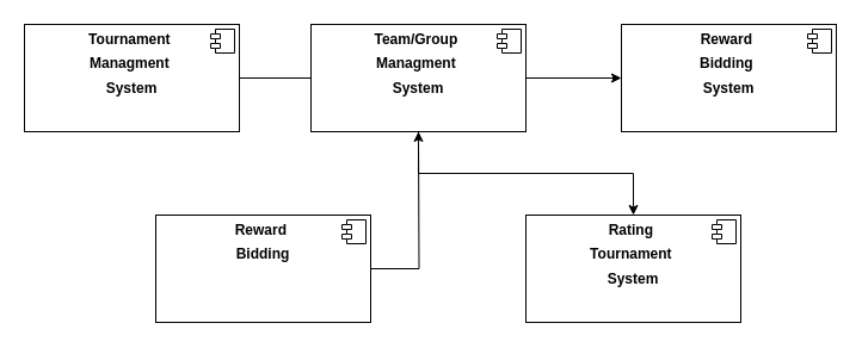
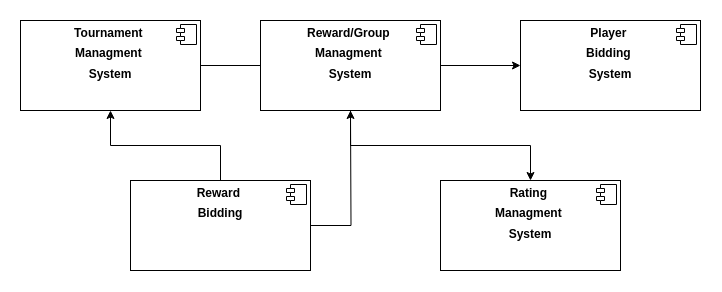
- <mxCell id="7" value="&lt;p style=&quot;margin: 0px ; margin-top: 6px ; text-align: center&quot;&gt;&lt;b&gt;Team/Group&amp;nbsp;&lt;/b&gt;&lt;/p&gt;&lt;p style=&quot;margin: 0px ; margin-top: 6px ; text-align: center&quot;&gt;&lt;b&gt;Managment&amp;nbsp;&lt;/b&gt;&lt;/p&gt;&lt;p style=&quot;margin: 0px ; margin-top: 6px ; text-align: center&quot;&gt;&lt;b&gt;System&lt;/b&gt;&lt;/p&gt;" style="align=left;overflow=fill;html=1;dropTarget=0;" vertex="1" parent="1"><mxGeometry x="260" y="20" width="180" height="90" as="geometry" /></mxCell>
+ <mxCell id="7" value="&lt;p style=&quot;margin: 0px ; margin-top: 6px ; text-align: center&quot;&gt;&lt;b&gt;Reward/Group&amp;nbsp;&lt;/b&gt;&lt;/p&gt;&lt;p style=&quot;margin: 0px ; margin-top: 6px ; text-align: center&quot;&gt;&lt;b&gt;Managment&amp;nbsp;&lt;/b&gt;&lt;/p&gt;&lt;p style=&quot;margin: 0px ; margin-top: 6px ; text-align: center&quot;&gt;&lt;b&gt;System&lt;/b&gt;&lt;/p&gt;" style="align=left;overflow=fill;html=1;dropTarget=0;" vertex="1" parent="1"><mxGeometry x="260" y="20" width="180" height="90" as="geometry" /></mxCell>
- <mxCell id="9" value="&lt;p style=&quot;margin: 0px ; margin-top: 6px ; text-align: center&quot;&gt;&lt;b&gt;Reward&amp;nbsp;&lt;/b&gt;&lt;/p&gt;&lt;p style=&quot;margin: 0px ; margin-top: 6px ; text-align: center&quot;&gt;&lt;b&gt;Bidding&amp;nbsp;&lt;/b&gt;&lt;/p&gt;&lt;p style=&quot;margin: 0px ; margin-top: 6px ; text-align: center&quot;&gt;&lt;b&gt;System&lt;/b&gt;&lt;/p&gt;" style="align=left;overflow=fill;html=1;dropTarget=0;" vertex="1" parent="1"><mxGeometry x="520" y="20" width="180" height="90" as="geometry" /></mxCell>
+ <mxCell id="9" value="&lt;p style=&quot;margin: 0px ; margin-top: 6px ; text-align: center&quot;&gt;&lt;b&gt;Player&amp;nbsp;&lt;/b&gt;&lt;/p&gt;&lt;p style=&quot;margin: 0px ; margin-top: 6px ; text-align: center&quot;&gt;&lt;b&gt;Bidding&amp;nbsp;&lt;/b&gt;&lt;/p&gt;&lt;p style=&quot;margin: 0px ; margin-top: 6px ; text-align: center&quot;&gt;&lt;b&gt;System&lt;/b&gt;&lt;/p&gt;" style="align=left;overflow=fill;html=1;dropTarget=0;" vertex="1" parent="1"><mxGeometry x="520" y="20" width="180" height="90" as="geometry" /></mxCell>
+ <mxCell id="14" value="" style="edgeStyle=orthogonalEdgeStyle;rounded=0;orthogonalLoop=1;jettySize=auto;html=1;" edge="1" parent="1" source="15" target="2"><mxGeometry relative="1" as="geometry" /></mxCell>
- <mxCell id="11" value="&lt;p style=&quot;margin: 0px ; margin-top: 6px ; text-align: center&quot;&gt;&lt;b&gt;Rating&amp;nbsp;&lt;/b&gt;&lt;/p&gt;&lt;p style=&quot;margin: 0px ; margin-top: 6px ; text-align: center&quot;&gt;&lt;b&gt;Tournament&amp;nbsp;&lt;/b&gt;&lt;/p&gt;&lt;p style=&quot;margin: 0px ; margin-top: 6px ; text-align: center&quot;&gt;&lt;b&gt;System&lt;/b&gt;&lt;/p&gt;" style="align=left;overflow=fill;html=1;dropTarget=0;" vertex="1" parent="1"><mxGeometry x="440" y="180" width="180" height="90" as="geometry" /></mxCell>
+ <mxCell id="11" value="&lt;p style=&quot;margin: 0px ; margin-top: 6px ; text-align: center&quot;&gt;&lt;b&gt;Rating&amp;nbsp;&lt;/b&gt;&lt;/p&gt;&lt;p style=&quot;margin: 0px ; margin-top: 6px ; text-align: center&quot;&gt;&lt;b&gt;Managment&amp;nbsp;&lt;/b&gt;&lt;/p&gt;&lt;p style=&quot;margin: 0px ; margin-top: 6px ; text-align: center&quot;&gt;&lt;b&gt;System&lt;/b&gt;&lt;/p&gt;" style="align=left;overflow=fill;html=1;dropTarget=0;" vertex="1" parent="1"><mxGeometry x="440" y="180" width="180" height="90" as="geometry" /></mxCell>
